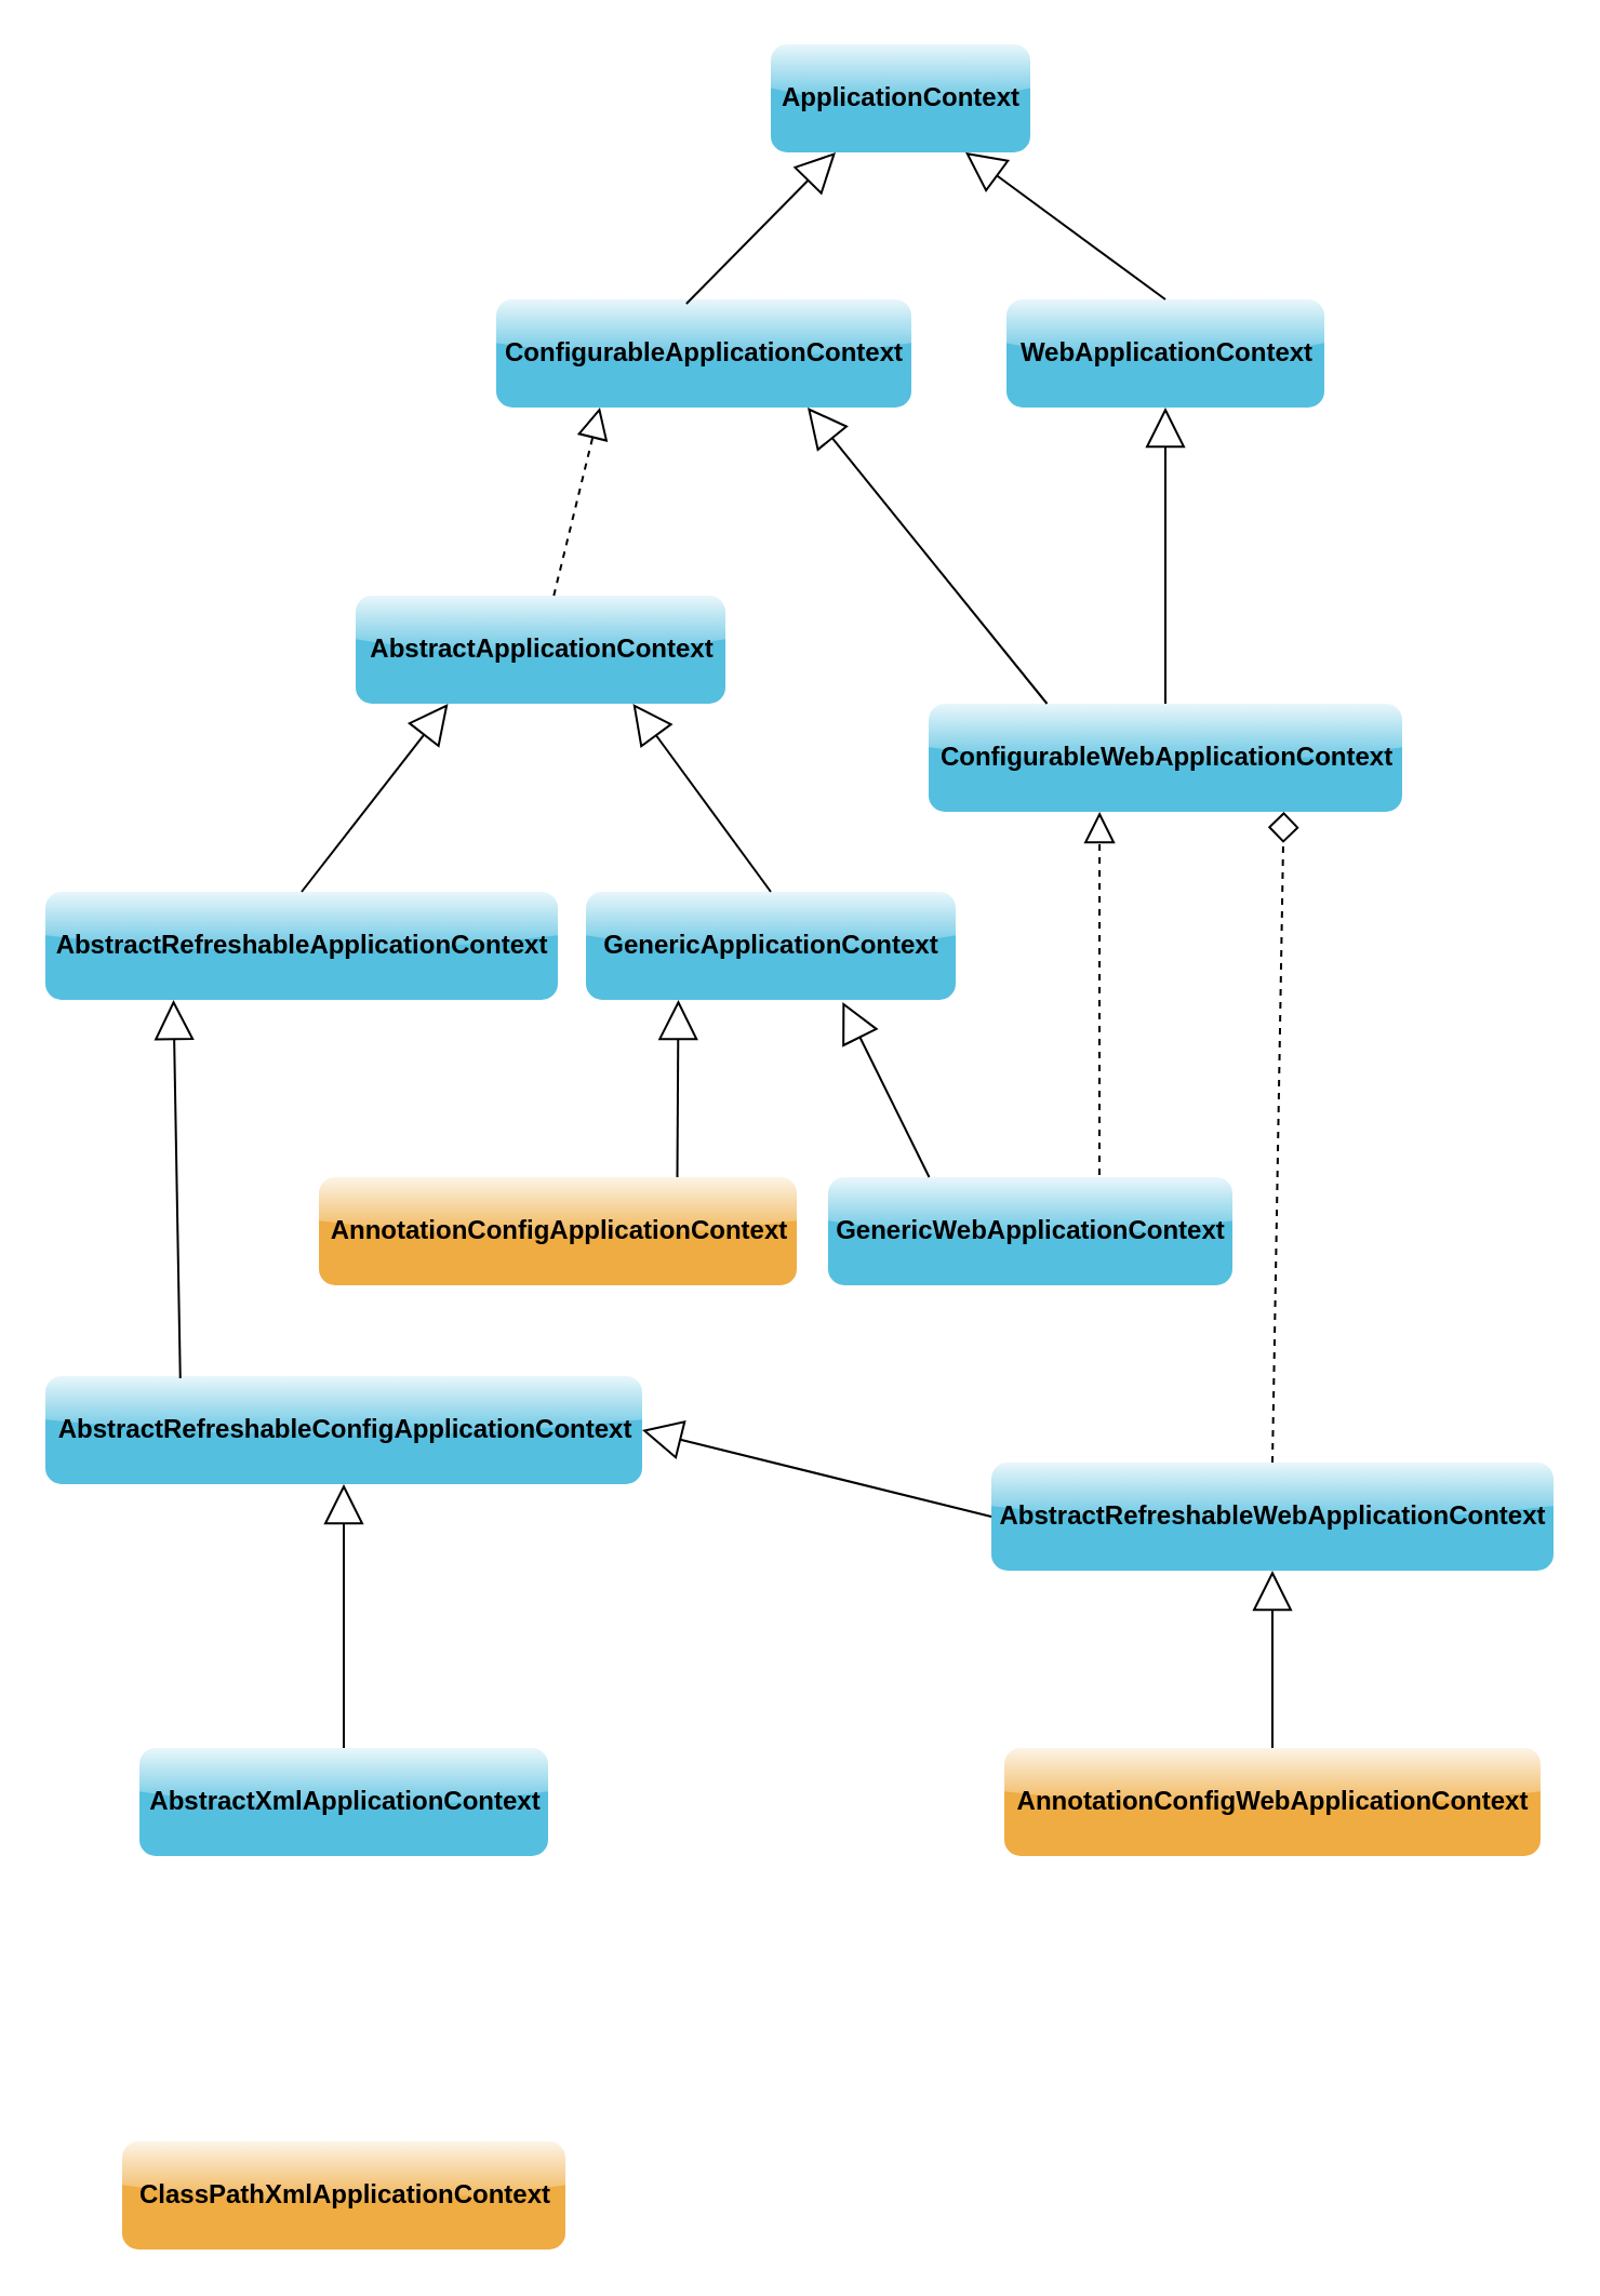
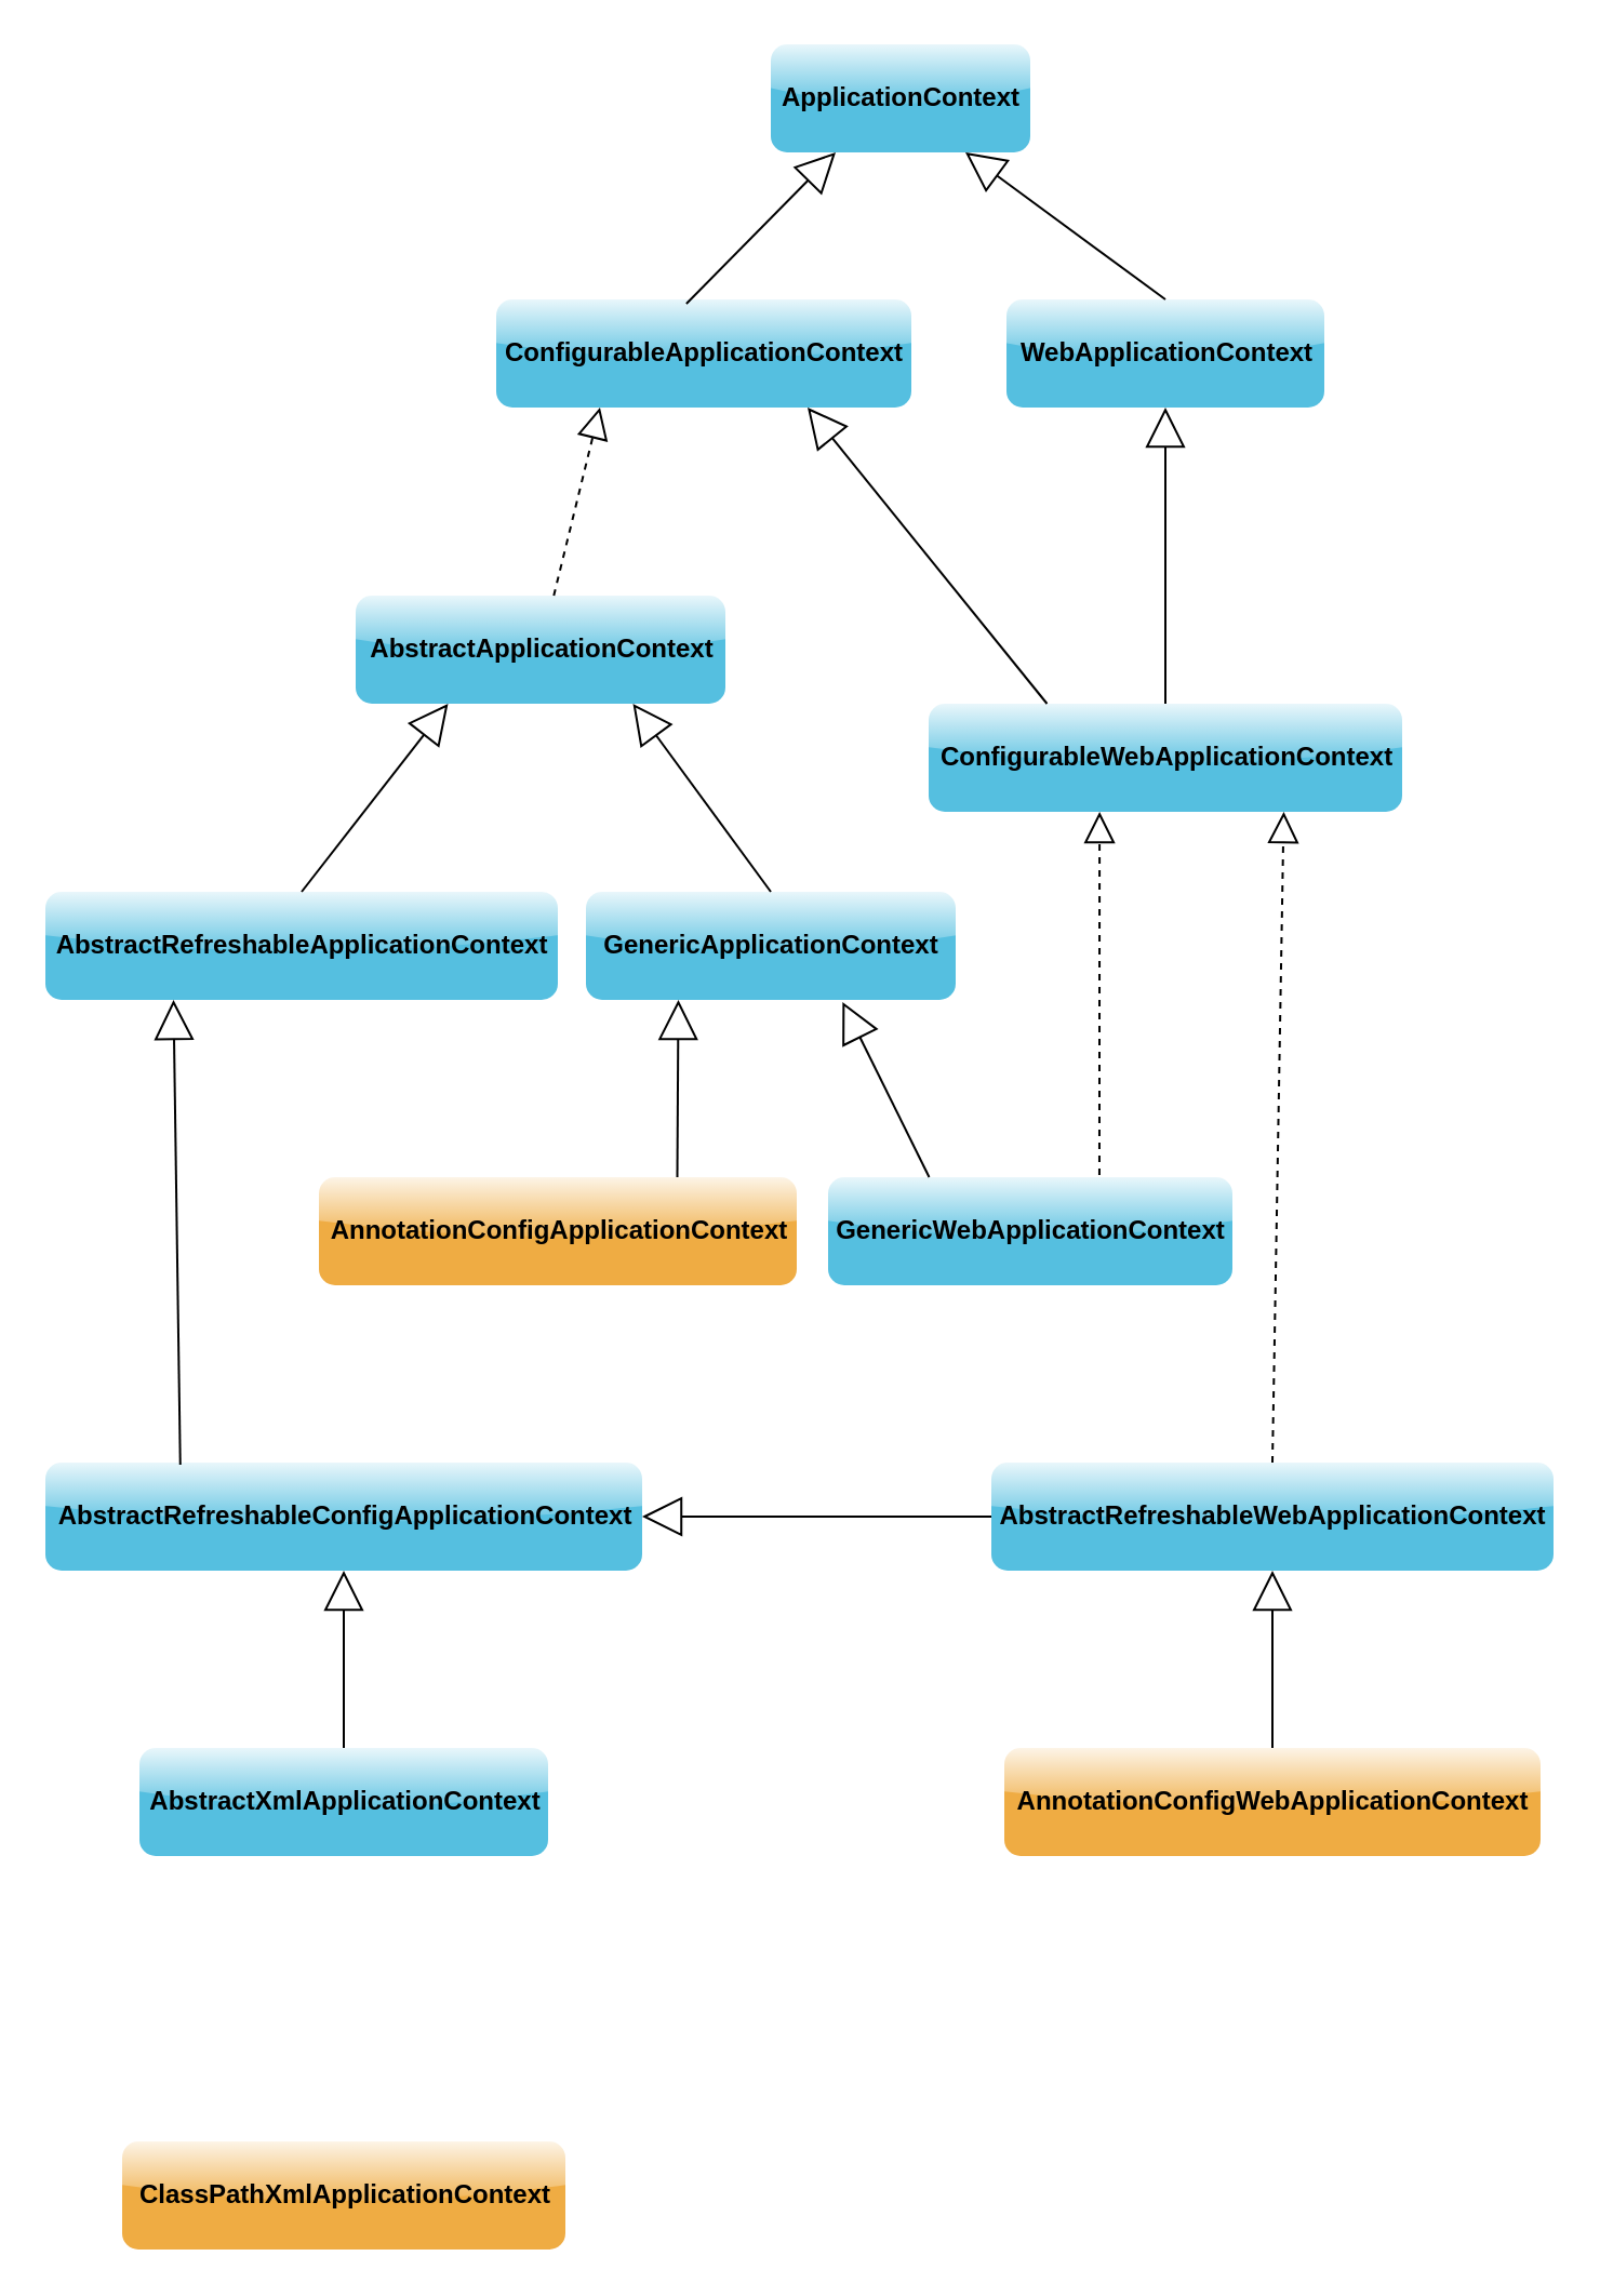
- <mxCell id="17" value="" style="endArrow=diamond;dashed=1;endFill=0;endSize=12;html=1;entryX=0.75;entryY=1;entryDx=0;entryDy=0;exitX=0.5;exitY=0;exitDx=0;exitDy=0;" edge="1" parent="1" source="16" target="8"><mxGeometry width="160" relative="1" as="geometry"><mxPoint x="527.638" y="412" as="sourcePoint" /><mxPoint x="549" y="325" as="targetPoint" /></mxGeometry></mxCell>
+ <mxCell id="17" value="" style="endArrow=block;dashed=1;endFill=0;endSize=12;html=1;entryX=0.75;entryY=1;entryDx=0;entryDy=0;exitX=0.5;exitY=0;exitDx=0;exitDy=0;" edge="1" parent="1" source="16" target="8"><mxGeometry width="160" relative="1" as="geometry"><mxPoint x="527.638" y="412" as="sourcePoint" /><mxPoint x="549" y="325" as="targetPoint" /></mxGeometry></mxCell>
- <mxCell id="24" value="&lt;b&gt;AbstractRefreshableConfigApplicationContext&lt;/b&gt;" style="html=1;fillColor=#55BFE0;strokeColor=none;glass=1;rounded=1;comic=0;" vertex="1" parent="1"><mxGeometry x="20.5" y="636" width="276" height="50" as="geometry" /></mxCell>
+ <mxCell id="24" value="&lt;b&gt;AbstractRefreshableConfigApplicationContext&lt;/b&gt;" style="html=1;fillColor=#55BFE0;strokeColor=none;glass=1;rounded=1;comic=0;" vertex="1" parent="1"><mxGeometry x="20.5" y="676" width="276" height="50" as="geometry" /></mxCell>
